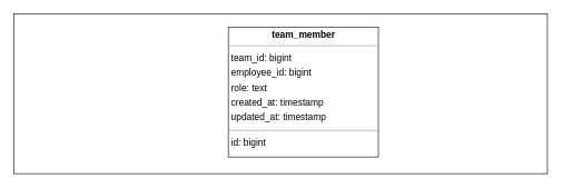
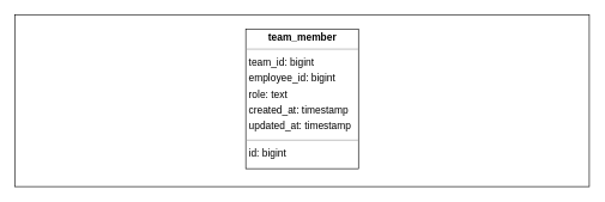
- <mxCell id="3" value="&lt;p style=&quot;margin:0px;margin-top:4px;text-align:center;&quot;&gt;&lt;b&gt;team_member&lt;/b&gt;&lt;/p&gt;&lt;hr size=&quot;1&quot;/&gt;&lt;p style=&quot;margin:0 0 0 4px;line-height:1.6;&quot;&gt; team_id: bigint&lt;br/&gt; employee_id: bigint&lt;br/&gt; role: text&lt;br/&gt; created_at: timestamp&lt;br/&gt; updated_at: timestamp&lt;/p&gt;&lt;hr size=&quot;1&quot;/&gt;&lt;p style=&quot;margin:0 0 0 4px;line-height:1.6;&quot;&gt; id: bigint&lt;/p&gt;" style="verticalAlign=top;align=left;overflow=fill;fontSize=14;fontFamily=Helvetica;html=1;rounded=0;shadow=0;comic=0;labelBackgroundColor=none;strokeWidth=1;" vertex="1" parent="1"><mxGeometry x="341.5" y="40" width="225" height="195" as="geometry" /></mxCell>
+ <mxCell id="3" value="&lt;p style=&quot;margin:0px;margin-top:4px;text-align:center;&quot;&gt;&lt;b&gt;team_member&lt;/b&gt;&lt;/p&gt;&lt;hr size=&quot;1&quot;/&gt;&lt;p style=&quot;margin:0 0 0 4px;line-height:1.6;&quot;&gt; team_id: bigint&lt;br/&gt; employee_id: bigint&lt;br/&gt; role: text&lt;br/&gt; created_at: timestamp&lt;br/&gt; updated_at: timestamp&lt;/p&gt;&lt;hr size=&quot;1&quot;/&gt;&lt;p style=&quot;margin:0 0 0 4px;line-height:1.6;&quot;&gt; id: bigint&lt;/p&gt;" style="verticalAlign=top;align=left;overflow=fill;fontSize=14;fontFamily=Helvetica;html=1;rounded=0;shadow=0;comic=0;labelBackgroundColor=none;strokeWidth=1;" vertex="1" parent="1"><mxGeometry x="341.5" y="40" width="157" height="195" as="geometry" /></mxCell>
